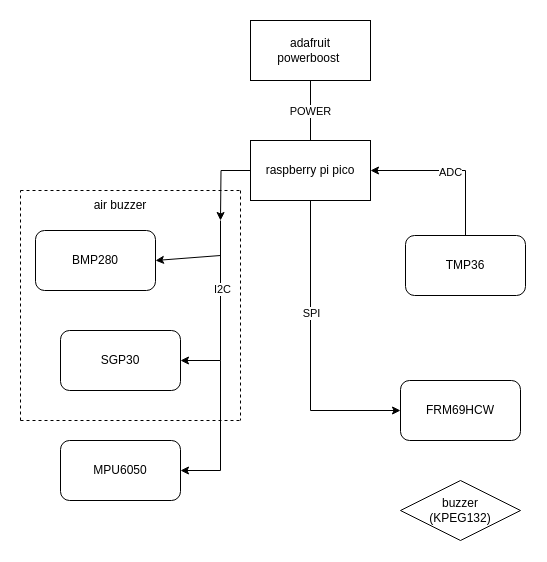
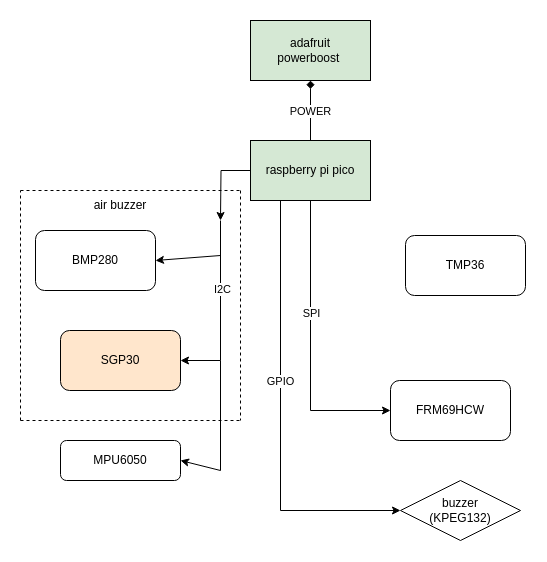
- <mxCell id="17" value="adafruit&lt;div&gt;powerboost&amp;nbsp;&lt;/div&gt;" style="rounded=0;whiteSpace=wrap;html=1;" vertex="1" parent="1"><mxGeometry x="250" y="20" width="120" height="60" as="geometry" /></mxCell>
+ <mxCell id="17" value="adafruit&lt;div&gt;powerboost&amp;nbsp;&lt;/div&gt;" style="rounded=0;whiteSpace=wrap;html=1;fillColor=#d5e8d4;" vertex="1" parent="1"><mxGeometry x="250" y="20" width="120" height="60" as="geometry" /></mxCell>
- <mxCell id="18" value="" style="endArrow=none;html=1;rounded=0;exitX=0.5;exitY=0;exitDx=0;exitDy=0;entryX=0.5;entryY=1;entryDx=0;entryDy=0;" edge="1" parent="1" source="5" target="17"><mxGeometry width="50" height="50" relative="1" as="geometry"><mxPoint x="420" y="120" as="sourcePoint" /><mxPoint x="470" y="70" as="targetPoint" /></mxGeometry></mxCell>
+ <mxCell id="18" value="" style="endArrow=diamond;html=1;rounded=0;exitX=0.5;exitY=0;exitDx=0;exitDy=0;entryX=0.5;entryY=1;entryDx=0;entryDy=0;" edge="1" parent="1" source="5" target="17"><mxGeometry width="50" height="50" relative="1" as="geometry"><mxPoint x="420" y="120" as="sourcePoint" /><mxPoint x="470" y="70" as="targetPoint" /></mxGeometry></mxCell>
- <mxCell id="5" value="raspberry pi pico" style="rounded=0;whiteSpace=wrap;html=1;" vertex="1" parent="1"><mxGeometry x="250" y="140" width="120" height="60" as="geometry" /></mxCell>
+ <mxCell id="5" value="raspberry pi pico" style="rounded=0;whiteSpace=wrap;html=1;fillColor=#d5e8d4;" vertex="1" parent="1"><mxGeometry x="250" y="140" width="120" height="60" as="geometry" /></mxCell>
- <mxCell id="20" style="edgeStyle=orthogonalEdgeStyle;rounded=0;orthogonalLoop=1;jettySize=auto;html=1;exitX=0.5;exitY=0;exitDx=0;exitDy=0;entryX=1;entryY=0.5;entryDx=0;entryDy=0;" edge="1" parent="1" source="22" target="5"><mxGeometry relative="1" as="geometry" /></mxCell>
- <mxCell id="21" value="ADC" style="edgeLabel;html=1;align=center;verticalAlign=middle;resizable=0;points=[];" vertex="1" connectable="0" parent="20"><mxGeometry x="0.007" y="1" relative="1" as="geometry"><mxPoint as="offset" /></mxGeometry></mxCell>
- <mxCell id="7" value="SGP30" style="rounded=1;whiteSpace=wrap;html=1;" vertex="1" parent="1"><mxGeometry x="60" y="330" width="120" height="60" as="geometry" /></mxCell>
+ <mxCell id="7" value="SGP30" style="rounded=1;whiteSpace=wrap;html=1;fillColor=#ffe6cc;" vertex="1" parent="1"><mxGeometry x="60" y="330" width="120" height="60" as="geometry" /></mxCell>
- <mxCell id="26" value="FRM69HCW" style="rounded=1;whiteSpace=wrap;html=1;" vertex="1" parent="1"><mxGeometry x="400" y="380" width="120" height="60" as="geometry" /></mxCell>
+ <mxCell id="26" value="FRM69HCW" style="rounded=1;whiteSpace=wrap;html=1;" vertex="1" parent="1"><mxGeometry x="390" y="380" width="120" height="60" as="geometry" /></mxCell>
+ <mxCell id="3" style="edgeStyle=orthogonalEdgeStyle;rounded=0;orthogonalLoop=1;jettySize=auto;html=1;exitX=0.25;exitY=1;exitDx=0;exitDy=0;entryX=0;entryY=0.5;entryDx=0;entryDy=0;" edge="1" parent="1" source="5" target="30"><mxGeometry relative="1" as="geometry" /></mxCell>
+ <mxCell id="4" value="GPIO" style="edgeLabel;html=1;align=center;verticalAlign=middle;resizable=0;points=[];" vertex="1" connectable="0" parent="3"><mxGeometry x="-0.163" y="-1" relative="1" as="geometry"><mxPoint as="offset" /></mxGeometry></mxCell>
- <mxCell id="23" value="MPU6050" style="rounded=1;whiteSpace=wrap;html=1;" vertex="1" parent="1"><mxGeometry x="60" y="440" width="120" height="60" as="geometry" /></mxCell>
+ <mxCell id="23" value="MPU6050" style="rounded=1;whiteSpace=wrap;html=1;" vertex="1" parent="1"><mxGeometry x="60" y="440" width="120" height="40" as="geometry" /></mxCell>
